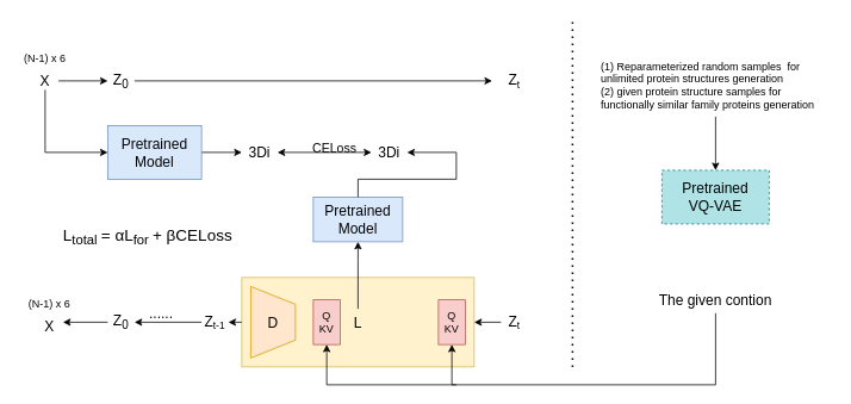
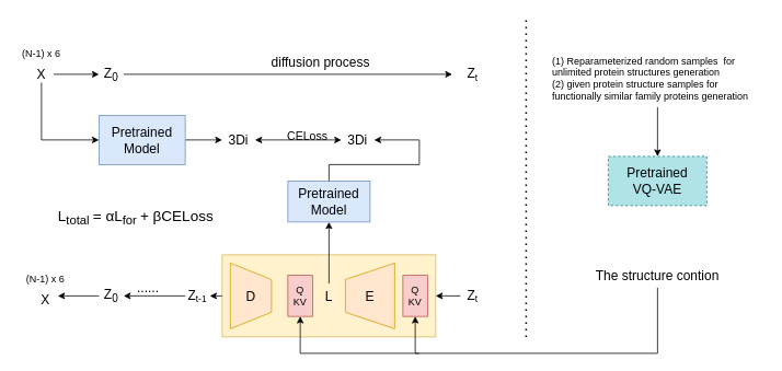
+ <mxCell id="7" value="&lt;font style=&quot;font-size: 16px;&quot;&gt;diffusion process&lt;/font&gt;" style="text;html=1;strokeColor=none;fillColor=none;align=center;verticalAlign=middle;whiteSpace=wrap;rounded=0;" parent="1" vertex="1"><mxGeometry x="320" y="60" width="140" height="30" as="geometry" /></mxCell>
- <mxCell id="17" value="&lt;font style=&quot;font-size: 16px;&quot;&gt;The given contion&lt;/font&gt;" style="text;html=1;strokeColor=none;fillColor=none;align=center;verticalAlign=middle;whiteSpace=wrap;rounded=0;" parent="1" vertex="1"><mxGeometry x="720" y="320" width="160" height="30" as="geometry" /></mxCell>
+ <mxCell id="17" value="&lt;font style=&quot;font-size: 16px;&quot;&gt;The structure contion&lt;/font&gt;" style="text;html=1;strokeColor=none;fillColor=none;align=center;verticalAlign=middle;whiteSpace=wrap;rounded=0;" parent="1" vertex="1"><mxGeometry x="720" y="320" width="160" height="30" as="geometry" /></mxCell>
+ <mxCell id="20" value="&lt;font style=&quot;font-size: 16px;&quot;&gt;E&lt;/font&gt;" style="shape=trapezoid;perimeter=trapezoidPerimeter;whiteSpace=wrap;html=1;fixedSize=1;direction=north;fillColor=#ffe6cc;strokeColor=#d79b00;" parent="1" vertex="1"><mxGeometry x="420" y="320" width="60" height="80" as="geometry" /></mxCell>
